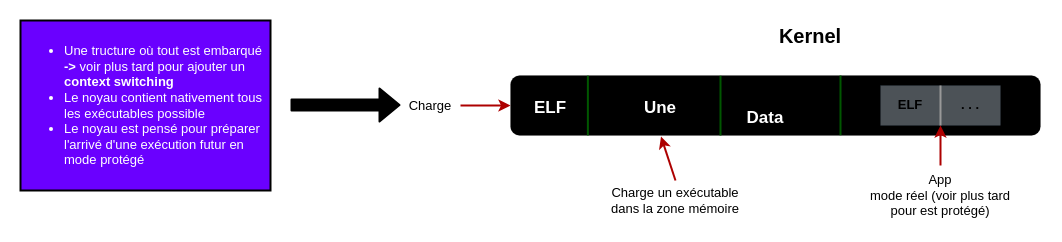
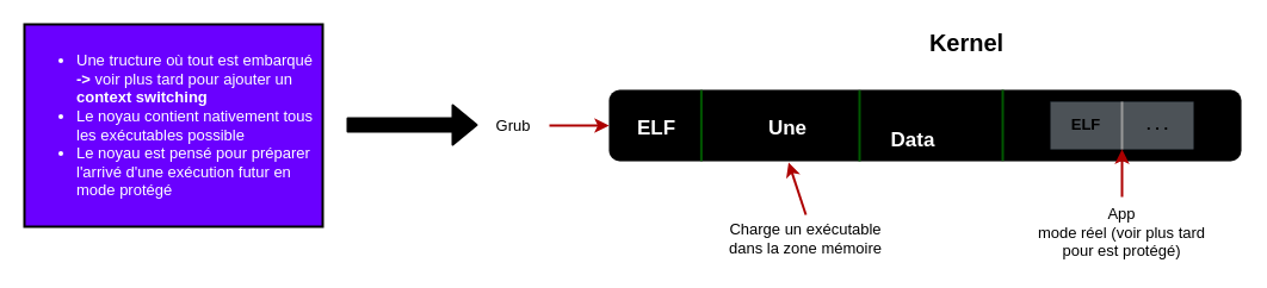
- <mxCell id="17" value="Charge" style="text;html=1;strokeColor=none;fillColor=none;align=center;verticalAlign=middle;whiteSpace=wrap;rounded=0;strokeWidth=0;fontFamily=Helvetica;fontSize=13;fontColor=#000000;" vertex="1" parent="1"><mxGeometry x="400" y="90" width="60" height="30" as="geometry" /></mxCell>
+ <mxCell id="17" value="Grub" style="text;html=1;strokeColor=none;fillColor=none;align=center;verticalAlign=middle;whiteSpace=wrap;rounded=0;strokeWidth=0;fontFamily=Helvetica;fontSize=13;fontColor=#000000;" vertex="1" parent="1"><mxGeometry x="400" y="90" width="60" height="30" as="geometry" /></mxCell>
